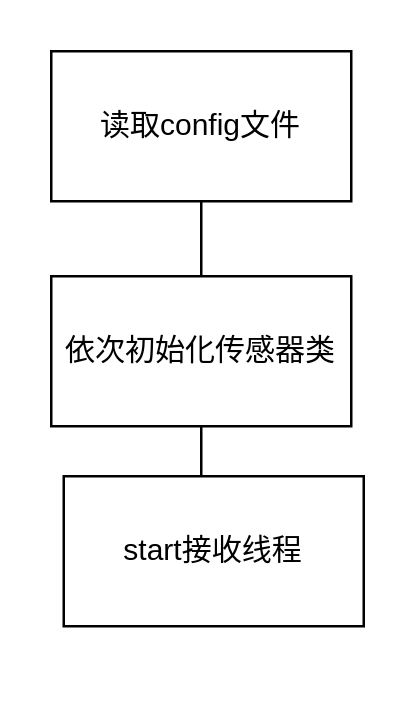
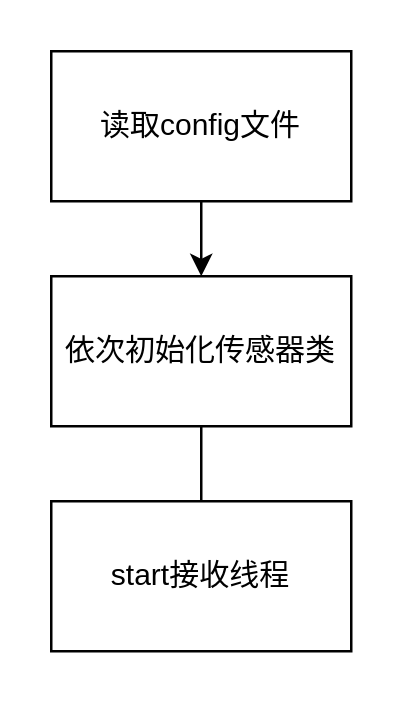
- <mxCell id="2" value="" style="edgeStyle=orthogonalEdgeStyle;rounded=0;orthogonalLoop=1;jettySize=auto;html=1;endArrow=none;" parent="1" source="3" target="5" edge="1"><mxGeometry relative="1" as="geometry" /></mxCell>
+ <mxCell id="2" value="" style="edgeStyle=orthogonalEdgeStyle;rounded=0;orthogonalLoop=1;jettySize=auto;html=1;" parent="1" source="3" target="5" edge="1"><mxGeometry relative="1" as="geometry" /></mxCell>
- <mxCell id="6" value="start接收线程" style="rounded=0;whiteSpace=wrap;html=1;" vertex="1" parent="1"><mxGeometry x="25" y="190" width="120" height="60" as="geometry" /></mxCell>
+ <mxCell id="6" value="start接收线程" style="rounded=0;whiteSpace=wrap;html=1;" vertex="1" parent="1"><mxGeometry x="20" y="200" width="120" height="60" as="geometry" /></mxCell>
